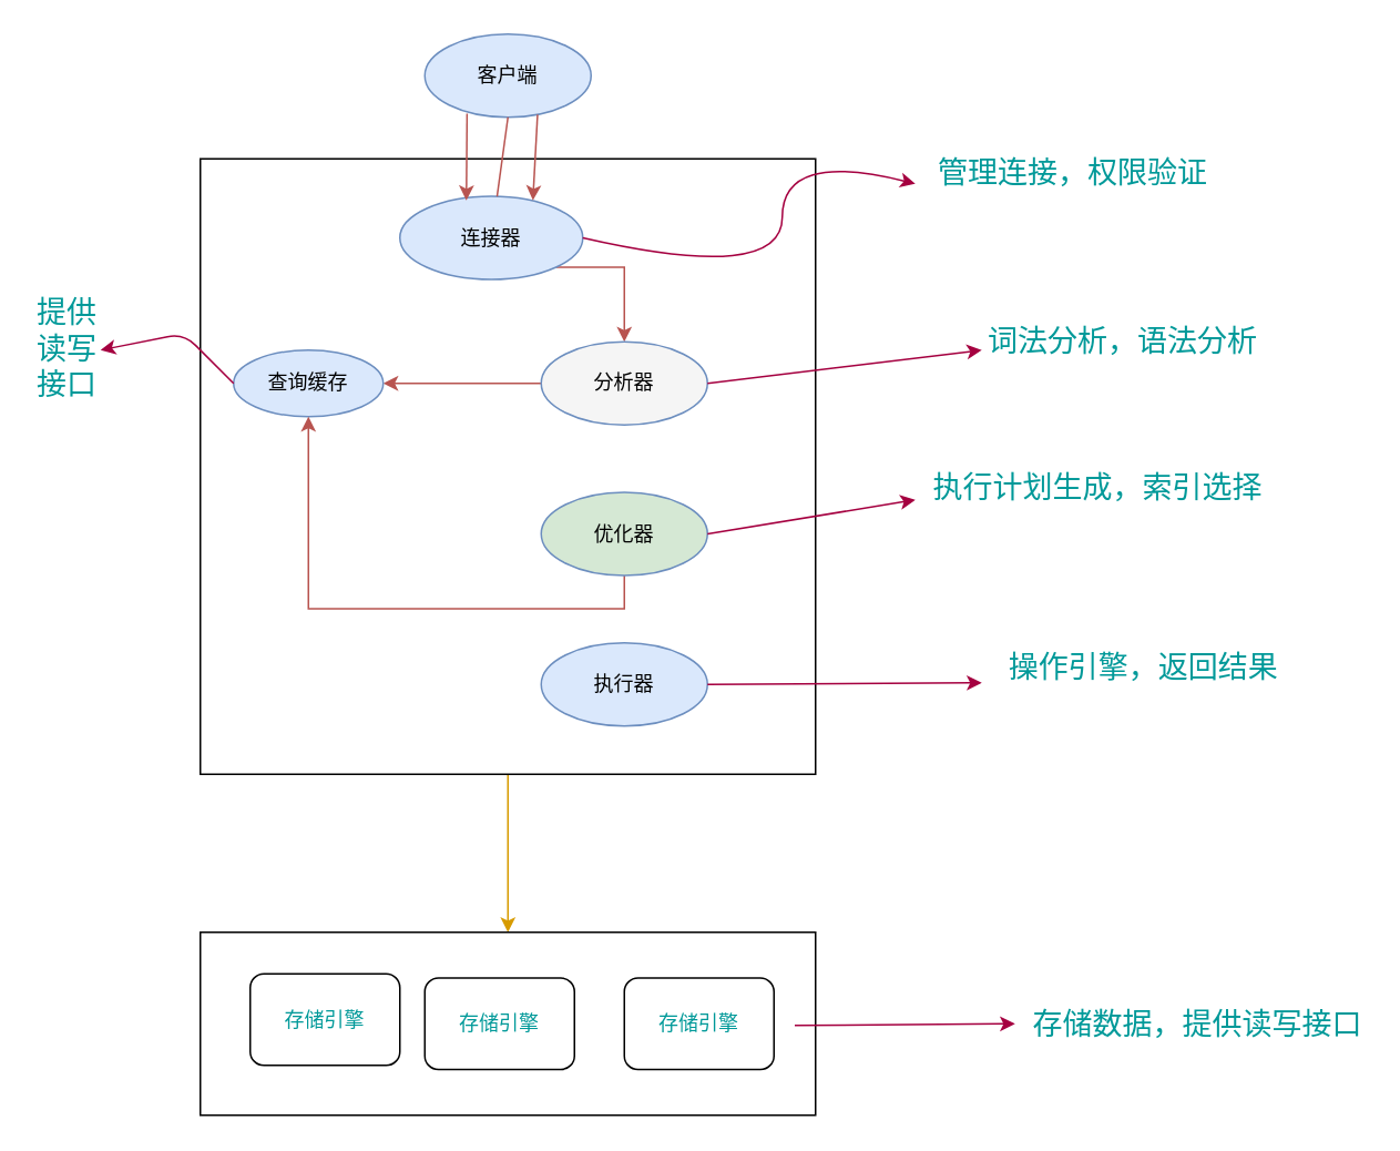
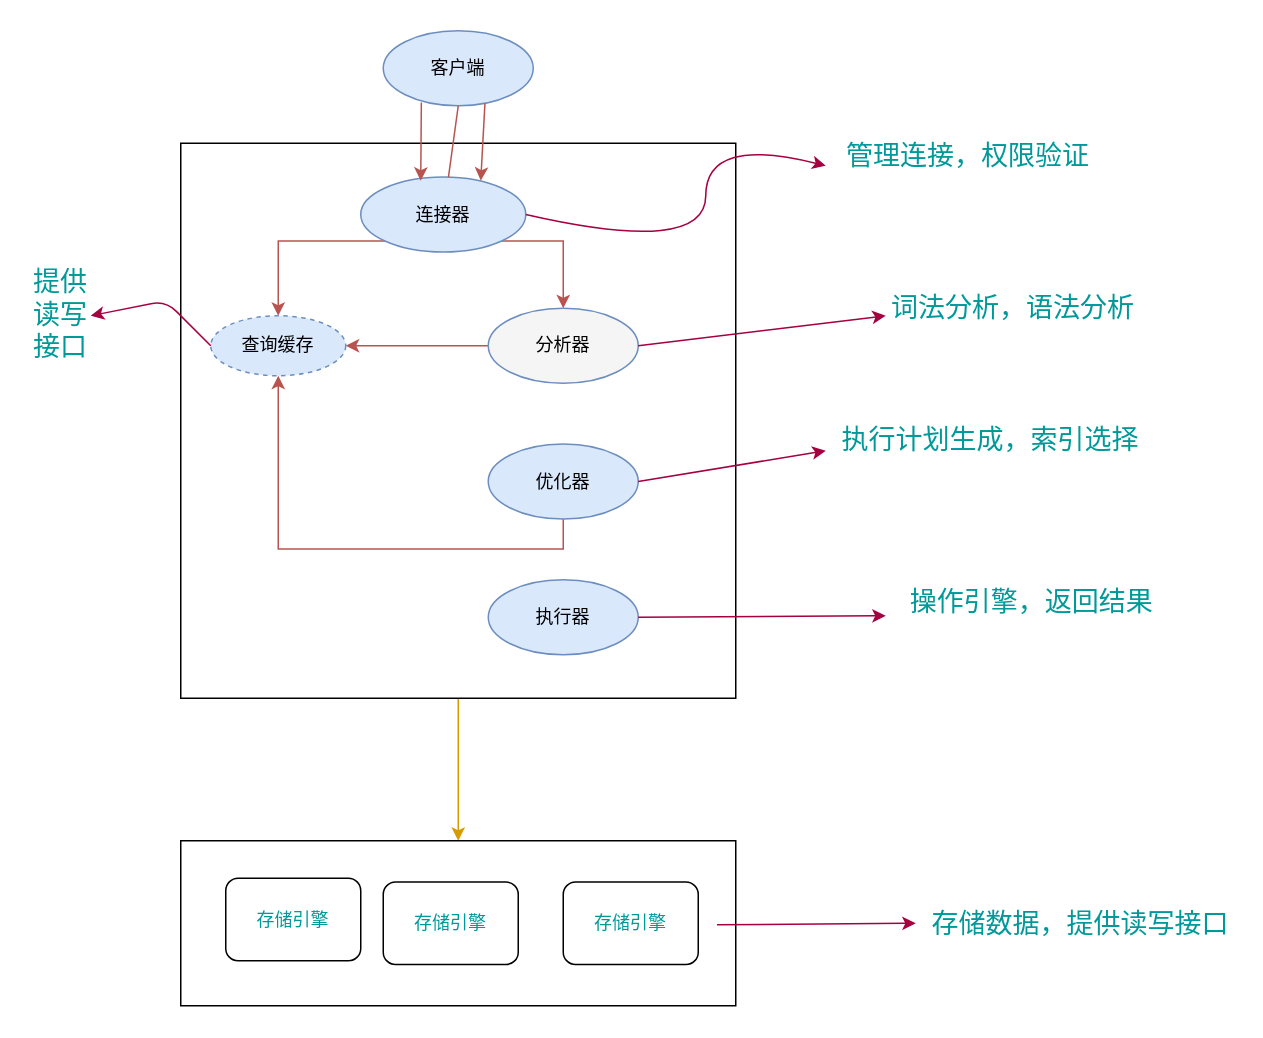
+ <mxCell id="5" style="edgeStyle=orthogonalEdgeStyle;rounded=0;orthogonalLoop=1;jettySize=auto;html=1;exitX=0;exitY=1;exitDx=0;exitDy=0;fillColor=#f8cecc;strokeColor=#b85450;" edge="1" parent="1" source="6" target="9"><mxGeometry relative="1" as="geometry" /></mxCell>
- <mxCell id="9" value="查询缓存" style="ellipse;whiteSpace=wrap;html=1;fillColor=#dae8fc;strokeColor=#6c8ebf;" vertex="1" parent="1"><mxGeometry x="140" y="210" width="90" height="40" as="geometry" /></mxCell>
+ <mxCell id="9" value="查询缓存" style="ellipse;whiteSpace=wrap;html=1;fillColor=#dae8fc;strokeColor=#6c8ebf;dashed=1;" vertex="1" parent="1"><mxGeometry x="140" y="210" width="90" height="40" as="geometry" /></mxCell>
- <mxCell id="11" value="优化器" style="ellipse;whiteSpace=wrap;html=1;fillColor=#d5e8d4;strokeColor=#6c8ebf;" vertex="1" parent="1"><mxGeometry x="325" y="295.5" width="100" height="50" as="geometry" /></mxCell>
+ <mxCell id="11" value="优化器" style="ellipse;whiteSpace=wrap;html=1;fillColor=#dae8fc;strokeColor=#6c8ebf;" vertex="1" parent="1"><mxGeometry x="325" y="295.5" width="100" height="50" as="geometry" /></mxCell>
